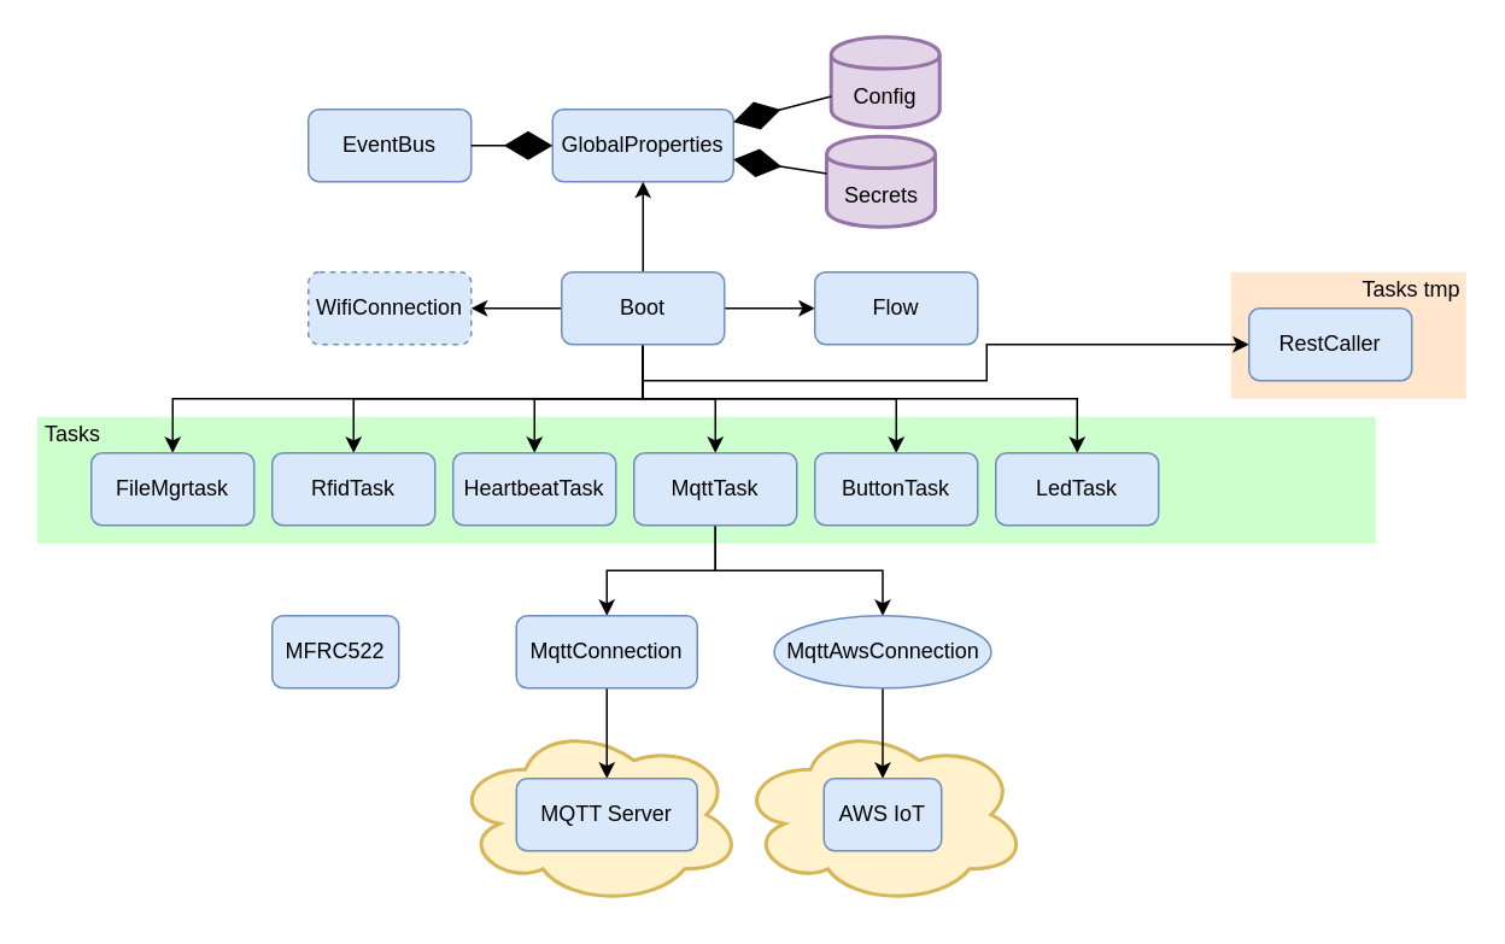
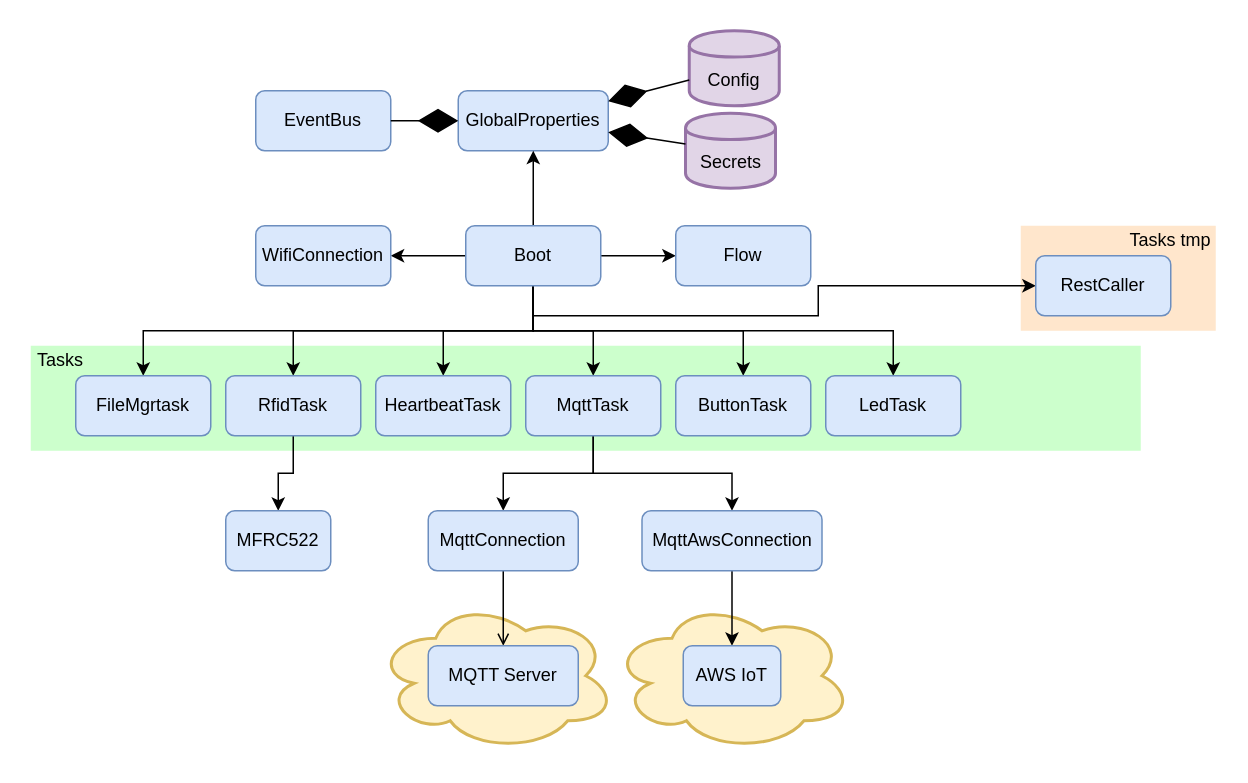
- <mxCell id="19" value="WifiConnection" style="rounded=1;whiteSpace=wrap;html=1;fillColor=#dae8fc;strokeColor=#6c8ebf;dashed=1;" parent="1" vertex="1"><mxGeometry x="170" y="150" width="90" height="40" as="geometry" /></mxCell>
+ <mxCell id="19" value="WifiConnection" style="rounded=1;whiteSpace=wrap;html=1;fillColor=#dae8fc;strokeColor=#6c8ebf;" parent="1" vertex="1"><mxGeometry x="170" y="150" width="90" height="40" as="geometry" /></mxCell>
+ <mxCell id="26" style="edgeStyle=orthogonalEdgeStyle;rounded=0;orthogonalLoop=1;jettySize=auto;html=1;" parent="1" source="27" target="31" edge="1"><mxGeometry relative="1" as="geometry" /></mxCell>
- <mxCell id="35" value="MqttAwsConnection" style="ellipse;whiteSpace=wrap;html=1;fillColor=#dae8fc;strokeColor=#6c8ebf;" parent="1" vertex="1"><mxGeometry x="427.5" y="340" width="120" height="40" as="geometry" /></mxCell>
+ <mxCell id="35" value="MqttAwsConnection" style="rounded=1;whiteSpace=wrap;html=1;fillColor=#dae8fc;strokeColor=#6c8ebf;" parent="1" vertex="1"><mxGeometry x="427.5" y="340" width="120" height="40" as="geometry" /></mxCell>
- <mxCell id="32" style="edgeStyle=orthogonalEdgeStyle;rounded=0;orthogonalLoop=1;jettySize=auto;html=1;entryX=0.5;entryY=0;entryDx=0;entryDy=0;" parent="1" source="33" target="36" edge="1"><mxGeometry relative="1" as="geometry" /></mxCell>
+ <mxCell id="32" style="edgeStyle=orthogonalEdgeStyle;rounded=0;orthogonalLoop=1;jettySize=auto;html=1;entryX=0.5;entryY=0;entryDx=0;entryDy=0;endArrow=open;" parent="1" source="33" target="36" edge="1"><mxGeometry relative="1" as="geometry" /></mxCell>
